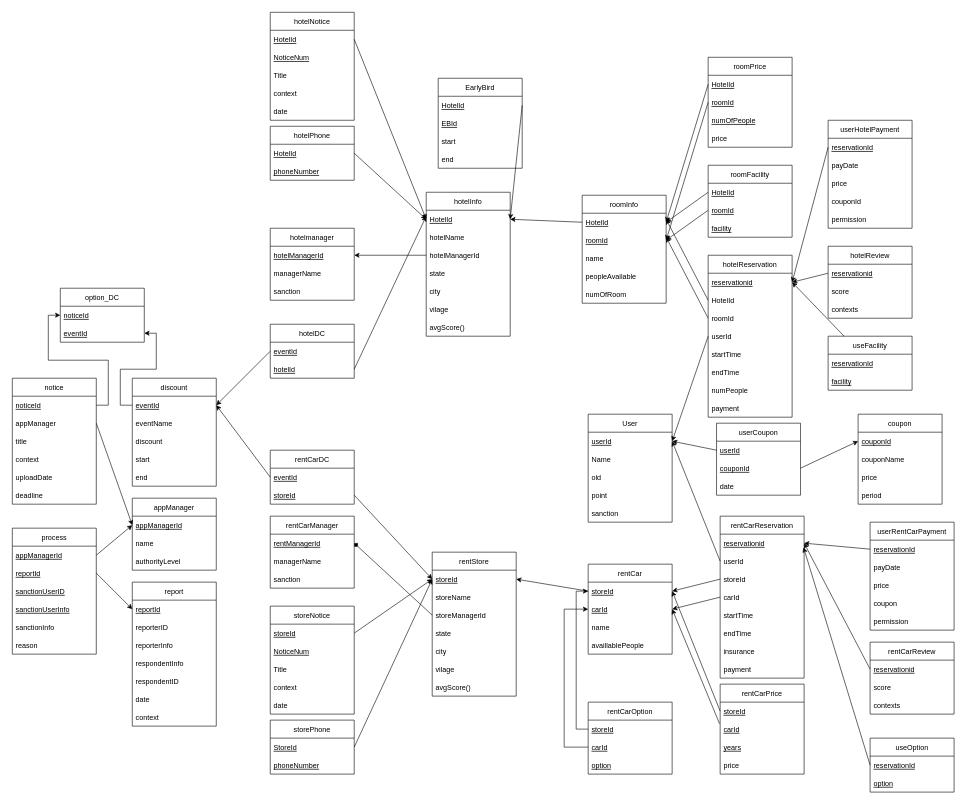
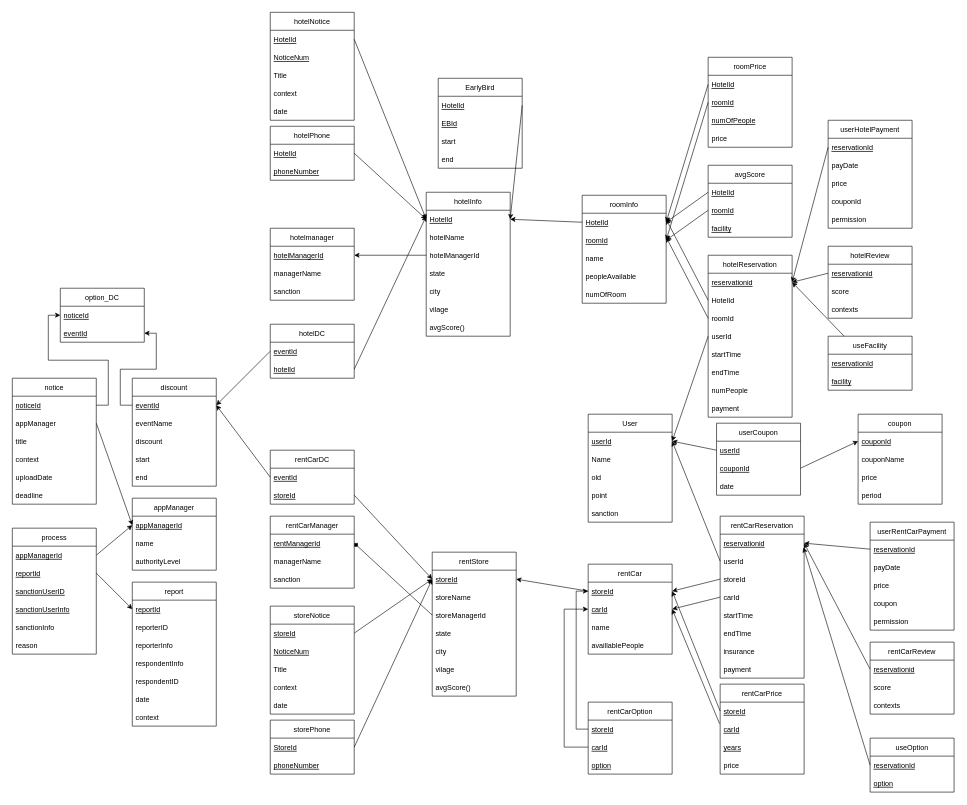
- <mxCell id="40" value="roomFacility" style="swimlane;fontStyle=0;childLayout=stackLayout;horizontal=1;startSize=30;horizontalStack=0;resizeParent=1;resizeParentMax=0;resizeLast=0;collapsible=1;marginBottom=0;" parent="1" vertex="1"><mxGeometry x="1180" y="275" width="140" height="120" as="geometry" /></mxCell>
+ <mxCell id="40" value="avgScore" style="swimlane;fontStyle=0;childLayout=stackLayout;horizontal=1;startSize=30;horizontalStack=0;resizeParent=1;resizeParentMax=0;resizeLast=0;collapsible=1;marginBottom=0;" parent="1" vertex="1"><mxGeometry x="1180" y="275" width="140" height="120" as="geometry" /></mxCell>
